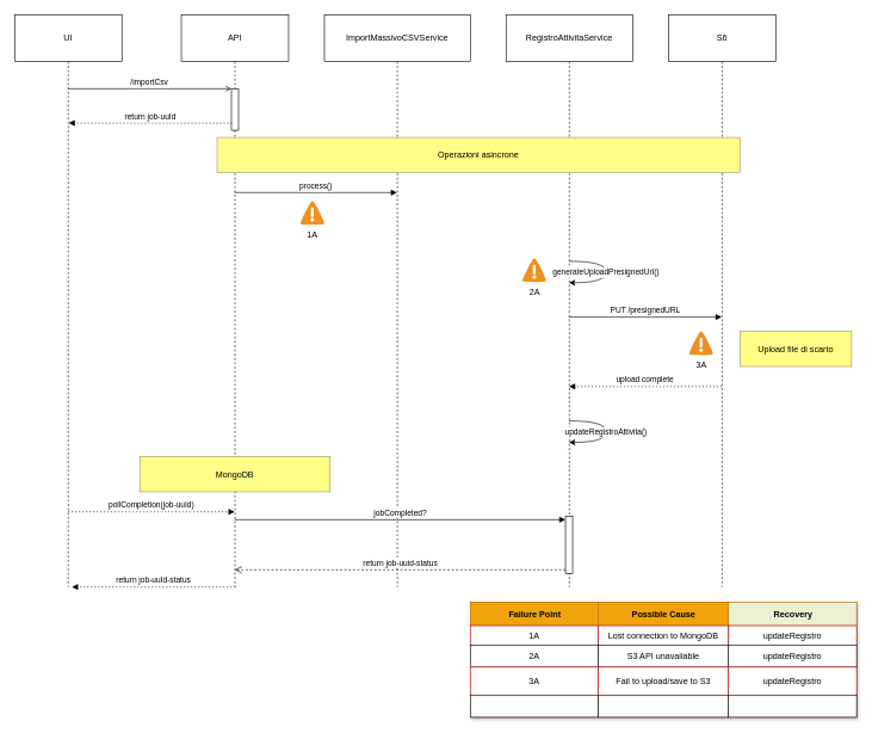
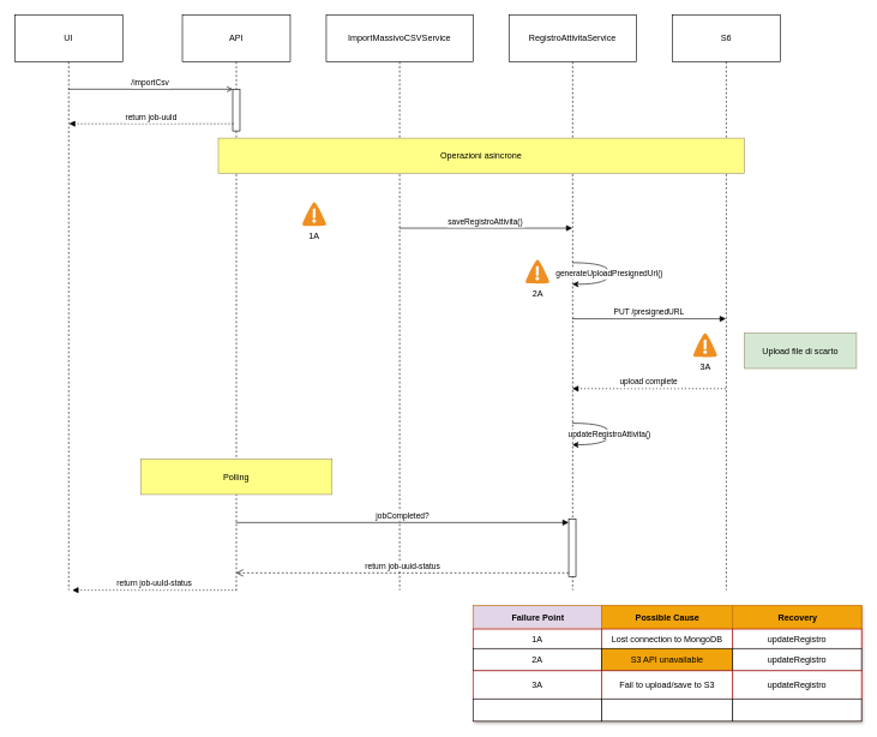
- <mxCell id="11" value="process()" style="verticalAlign=bottom;endArrow=block;edgeStyle=elbowEdgeStyle;elbow=vertical;curved=0;rounded=0;" parent="1" source="3" target="5" edge="1"><mxGeometry relative="1" as="geometry"><Array as="points"><mxPoint x="450" y="268" /></Array></mxGeometry></mxCell>
+ <mxCell id="12" value="saveRegistroAttivita()" style="verticalAlign=bottom;endArrow=block;edgeStyle=elbowEdgeStyle;elbow=vertical;curved=0;rounded=0;" parent="1" source="5" target="6" edge="1"><mxGeometry relative="1" as="geometry"><Array as="points"><mxPoint x="684" y="316" /></Array></mxGeometry></mxCell>
- <mxCell id="19" value="Upload file di scarto" style="fillColor=#ffff88;strokeColor=#9E916F;" parent="1" vertex="1"><mxGeometry x="1034" y="462" width="156" height="49" as="geometry" /></mxCell>
+ <mxCell id="19" value="Upload file di scarto" style="fillColor=#d5e8d4;strokeColor=#9E916F;" parent="1" vertex="1"><mxGeometry x="1034" y="462" width="156" height="49" as="geometry" /></mxCell>
- <mxCell id="20" value="MongoDB" style="fillColor=#ffff88;strokeColor=#9E916F;" parent="1" vertex="1"><mxGeometry x="195" y="637" width="266" height="49" as="geometry" /></mxCell>
+ <mxCell id="20" value="Polling" style="fillColor=#ffff88;strokeColor=#9E916F;" parent="1" vertex="1"><mxGeometry x="195" y="637" width="266" height="49" as="geometry" /></mxCell>
- <mxCell id="17" value="pollCompletion(job-uuId)" style="verticalAlign=bottom;endArrow=block;edgeStyle=elbowEdgeStyle;elbow=vertical;curved=0;rounded=0;dashed=1;dashPattern=2 3;" parent="1" source="2" target="3" edge="1"><mxGeometry x="0.004" relative="1" as="geometry"><Array as="points"><mxPoint x="223" y="714" /></Array><mxPoint as="offset" /></mxGeometry></mxCell>
- <mxCell id="29" value="Failure Point" style="connectable=0;recursiveResize=0;strokeColor=#BD7000;fillColor=#f0a30a;align=center;fontStyle=1;html=1;fontColor=#000000;" vertex="1" parent="28"><mxGeometry width="179" height="33" as="geometry"><mxRectangle width="179" height="33" as="alternateBounds" /></mxGeometry></mxCell>
+ <mxCell id="29" value="Failure Point" style="connectable=0;recursiveResize=0;strokeColor=#BD7000;fillColor=#e1d5e7;align=center;fontStyle=1;html=1;fontColor=#000000;" vertex="1" parent="28"><mxGeometry width="179" height="33" as="geometry"><mxRectangle width="179" height="33" as="alternateBounds" /></mxGeometry></mxCell>
- <mxCell id="31" value="Recovery" style="connectable=0;recursiveResize=0;strokeColor=#BD7000;fillColor=#eaf2d3;align=center;fontStyle=1;html=1;fontColor=#000000;" vertex="1" parent="28"><mxGeometry x="361" width="179" height="33" as="geometry"><mxRectangle width="179" height="33" as="alternateBounds" /></mxGeometry></mxCell>
+ <mxCell id="31" value="Recovery" style="connectable=0;recursiveResize=0;strokeColor=#BD7000;fillColor=#f0a30a;align=center;fontStyle=1;html=1;fontColor=#000000;" vertex="1" parent="28"><mxGeometry x="361" width="179" height="33" as="geometry"><mxRectangle width="179" height="33" as="alternateBounds" /></mxGeometry></mxCell>
- <mxCell id="38" value="S3 API unavailable" style="connectable=0;recursiveResize=0;whiteSpace=wrap;html=1;" vertex="1" parent="36"><mxGeometry x="179" width="182" height="31" as="geometry"><mxRectangle width="182" height="31" as="alternateBounds" /></mxGeometry></mxCell>
+ <mxCell id="38" value="S3 API unavailable" style="connectable=0;recursiveResize=0;whiteSpace=wrap;html=1;fillColor=#f0a30a;" vertex="1" parent="36"><mxGeometry x="179" width="182" height="31" as="geometry"><mxRectangle width="182" height="31" as="alternateBounds" /></mxGeometry></mxCell>
